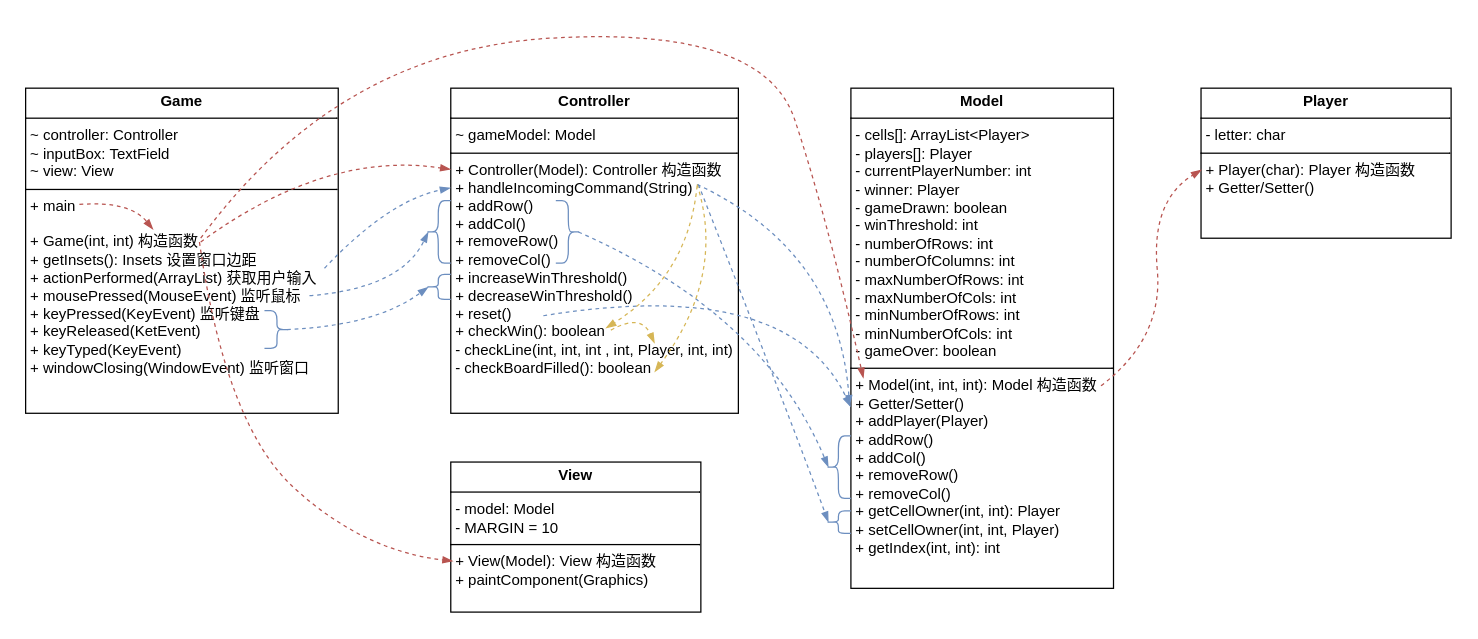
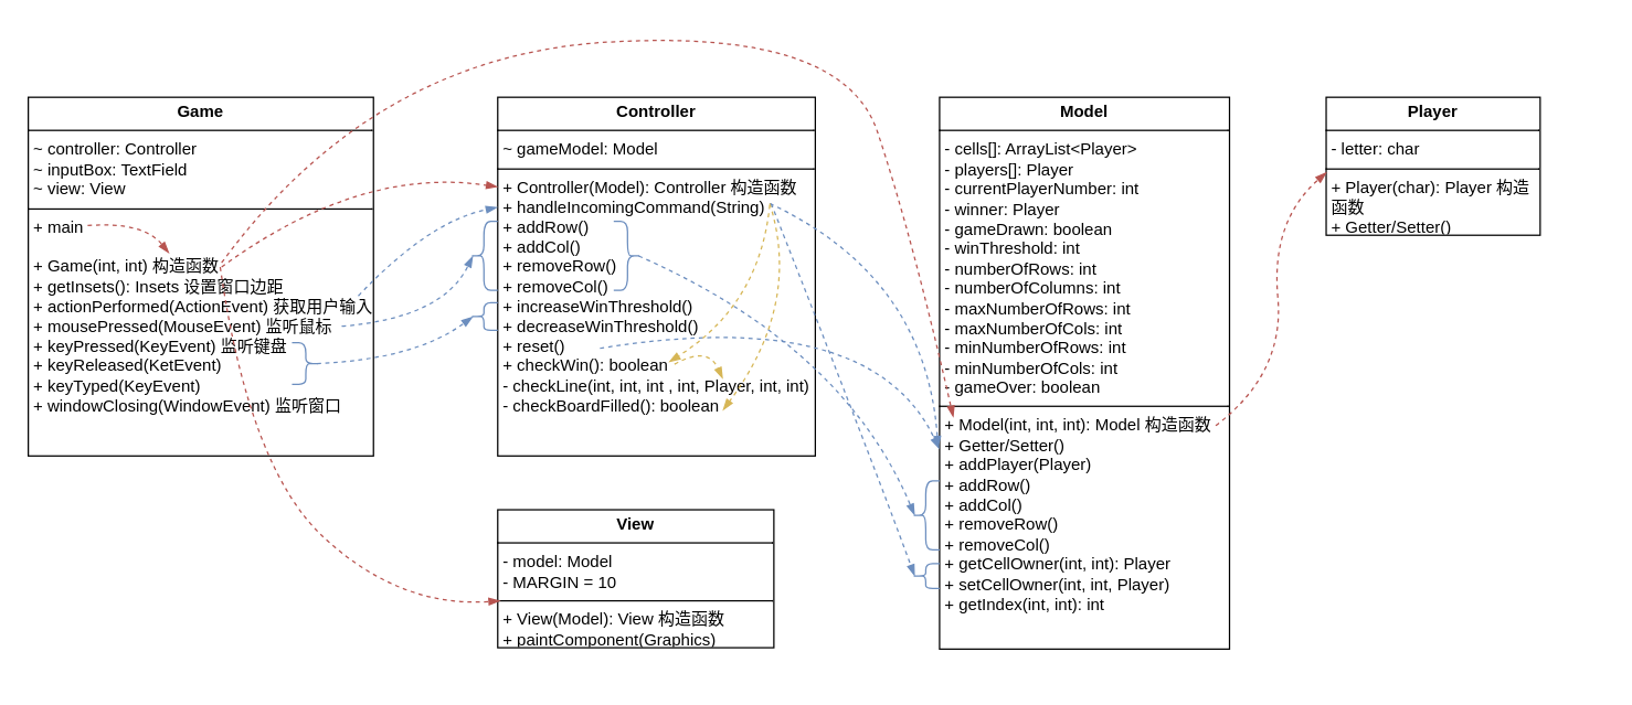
- <mxCell id="24" value="&lt;p style=&quot;margin:0px;margin-top:4px;text-align:center;&quot;&gt;&lt;b&gt;Player&lt;/b&gt;&lt;/p&gt;&lt;hr size=&quot;1&quot; style=&quot;border-style:solid;&quot;&gt;&lt;p style=&quot;margin:0px;margin-left:4px;&quot;&gt;- letter: char&lt;br&gt;&lt;/p&gt;&lt;hr size=&quot;1&quot; style=&quot;border-style:solid;&quot;&gt;&lt;p style=&quot;margin:0px;margin-left:4px;&quot;&gt;+ Player(char): Player 构造函数&lt;/p&gt;&lt;p style=&quot;margin:0px;margin-left:4px;&quot;&gt;+ Getter/Setter()&lt;/p&gt;" style="verticalAlign=top;align=left;overflow=fill;html=1;whiteSpace=wrap;" vertex="1" parent="1"><mxGeometry x="960" y="70" width="200" height="120" as="geometry" /></mxCell>
+ <mxCell id="24" value="&lt;p style=&quot;margin:0px;margin-top:4px;text-align:center;&quot;&gt;&lt;b&gt;Player&lt;/b&gt;&lt;/p&gt;&lt;hr size=&quot;1&quot; style=&quot;border-style:solid;&quot;&gt;&lt;p style=&quot;margin:0px;margin-left:4px;&quot;&gt;- letter: char&lt;br&gt;&lt;/p&gt;&lt;hr size=&quot;1&quot; style=&quot;border-style:solid;&quot;&gt;&lt;p style=&quot;margin:0px;margin-left:4px;&quot;&gt;+ Player(char): Player 构造函数&lt;/p&gt;&lt;p style=&quot;margin:0px;margin-left:4px;&quot;&gt;+ Getter/Setter()&lt;/p&gt;" style="verticalAlign=top;align=left;overflow=fill;html=1;whiteSpace=wrap;" vertex="1" parent="1"><mxGeometry x="960" y="70" width="155" height="100" as="geometry" /></mxCell>
- <mxCell id="4" value="&lt;p style=&quot;margin:0px;margin-top:4px;text-align:center;&quot;&gt;&lt;b&gt;Game&lt;/b&gt;&lt;/p&gt;&lt;hr size=&quot;1&quot; style=&quot;border-style:solid;&quot;&gt;&lt;p style=&quot;margin:0px;margin-left:4px;&quot;&gt;~ controller: Controller&lt;/p&gt;&lt;p style=&quot;margin:0px;margin-left:4px;&quot;&gt;~ inputBox: TextField&lt;/p&gt;&lt;p style=&quot;margin:0px;margin-left:4px;&quot;&gt;~ view: View&lt;/p&gt;&lt;hr size=&quot;1&quot; style=&quot;border-style:solid;&quot;&gt;&lt;p style=&quot;margin:0px;margin-left:4px;&quot;&gt;+ main&lt;/p&gt;&lt;p style=&quot;margin:0px;margin-left:4px;&quot;&gt;&lt;br&gt;&lt;/p&gt;&lt;p style=&quot;margin:0px;margin-left:4px;&quot;&gt;+ Game(int, int) 构造函数&lt;/p&gt;&lt;p style=&quot;margin:0px;margin-left:4px;&quot;&gt;+ getInsets(): Insets 设置窗口边距&lt;/p&gt;&lt;p style=&quot;margin:0px;margin-left:4px;&quot;&gt;+ actionPerformed(ArrayList) 获取用户输入&lt;/p&gt;&lt;p style=&quot;margin:0px;margin-left:4px;&quot;&gt;+ mousePressed(MouseEvent) 监听鼠标&lt;/p&gt;&lt;p style=&quot;margin:0px;margin-left:4px;&quot;&gt;+ keyPressed(KeyEvent) 监听键盘&lt;/p&gt;&lt;p style=&quot;margin:0px;margin-left:4px;&quot;&gt;+ keyReleased(KetEvent)&lt;/p&gt;&lt;p style=&quot;margin:0px;margin-left:4px;&quot;&gt;+ keyTyped(KeyEvent)&lt;/p&gt;&lt;p style=&quot;margin:0px;margin-left:4px;&quot;&gt;+ windowClosing(WindowEvent) 监听窗口&lt;/p&gt;&lt;p style=&quot;margin:0px;margin-left:4px;&quot;&gt;&lt;br&gt;&lt;/p&gt;" style="verticalAlign=top;align=left;overflow=fill;html=1;whiteSpace=wrap;" vertex="1" parent="1"><mxGeometry x="20" y="70" width="250" height="260" as="geometry" /></mxCell>
+ <mxCell id="4" value="&lt;p style=&quot;margin:0px;margin-top:4px;text-align:center;&quot;&gt;&lt;b&gt;Game&lt;/b&gt;&lt;/p&gt;&lt;hr size=&quot;1&quot; style=&quot;border-style:solid;&quot;&gt;&lt;p style=&quot;margin:0px;margin-left:4px;&quot;&gt;~ controller: Controller&lt;/p&gt;&lt;p style=&quot;margin:0px;margin-left:4px;&quot;&gt;~ inputBox: TextField&lt;/p&gt;&lt;p style=&quot;margin:0px;margin-left:4px;&quot;&gt;~ view: View&lt;/p&gt;&lt;hr size=&quot;1&quot; style=&quot;border-style:solid;&quot;&gt;&lt;p style=&quot;margin:0px;margin-left:4px;&quot;&gt;+ main&lt;/p&gt;&lt;p style=&quot;margin:0px;margin-left:4px;&quot;&gt;&lt;br&gt;&lt;/p&gt;&lt;p style=&quot;margin:0px;margin-left:4px;&quot;&gt;+ Game(int, int) 构造函数&lt;/p&gt;&lt;p style=&quot;margin:0px;margin-left:4px;&quot;&gt;+ getInsets(): Insets 设置窗口边距&lt;/p&gt;&lt;p style=&quot;margin:0px;margin-left:4px;&quot;&gt;+ actionPerformed(ActionEvent) 获取用户输入&lt;/p&gt;&lt;p style=&quot;margin:0px;margin-left:4px;&quot;&gt;+ mousePressed(MouseEvent) 监听鼠标&lt;/p&gt;&lt;p style=&quot;margin:0px;margin-left:4px;&quot;&gt;+ keyPressed(KeyEvent) 监听键盘&lt;/p&gt;&lt;p style=&quot;margin:0px;margin-left:4px;&quot;&gt;+ keyReleased(KetEvent)&lt;/p&gt;&lt;p style=&quot;margin:0px;margin-left:4px;&quot;&gt;+ keyTyped(KeyEvent)&lt;/p&gt;&lt;p style=&quot;margin:0px;margin-left:4px;&quot;&gt;+ windowClosing(WindowEvent) 监听窗口&lt;/p&gt;&lt;p style=&quot;margin:0px;margin-left:4px;&quot;&gt;&lt;br&gt;&lt;/p&gt;" style="verticalAlign=top;align=left;overflow=fill;html=1;whiteSpace=wrap;" vertex="1" parent="1"><mxGeometry x="20" y="70" width="250" height="260" as="geometry" /></mxCell>
- <mxCell id="5" value="&lt;p style=&quot;margin:0px;margin-top:4px;text-align:center;&quot;&gt;&lt;b&gt;View&lt;/b&gt;&lt;/p&gt;&lt;hr size=&quot;1&quot; style=&quot;border-style:solid;&quot;&gt;&lt;p style=&quot;margin:0px;margin-left:4px;&quot;&gt;- model: Model&lt;br&gt;&lt;/p&gt;&lt;p style=&quot;margin:0px;margin-left:4px;&quot;&gt;- MARGIN = 10&lt;/p&gt;&lt;hr size=&quot;1&quot; style=&quot;border-style:solid;&quot;&gt;&lt;p style=&quot;margin:0px;margin-left:4px;&quot;&gt;+ View(Model): View 构造函数&lt;/p&gt;&lt;p style=&quot;margin:0px;margin-left:4px;&quot;&gt;+ paintComponent(Graphics)&lt;/p&gt;" style="verticalAlign=top;align=left;overflow=fill;html=1;whiteSpace=wrap;" vertex="1" parent="1"><mxGeometry x="360" y="369" width="200" height="120" as="geometry" /></mxCell>
+ <mxCell id="5" value="&lt;p style=&quot;margin:0px;margin-top:4px;text-align:center;&quot;&gt;&lt;b&gt;View&lt;/b&gt;&lt;/p&gt;&lt;hr size=&quot;1&quot; style=&quot;border-style:solid;&quot;&gt;&lt;p style=&quot;margin:0px;margin-left:4px;&quot;&gt;- model: Model&lt;br&gt;&lt;/p&gt;&lt;p style=&quot;margin:0px;margin-left:4px;&quot;&gt;- MARGIN = 10&lt;/p&gt;&lt;hr size=&quot;1&quot; style=&quot;border-style:solid;&quot;&gt;&lt;p style=&quot;margin:0px;margin-left:4px;&quot;&gt;+ View(Model): View 构造函数&lt;/p&gt;&lt;p style=&quot;margin:0px;margin-left:4px;&quot;&gt;+ paintComponent(Graphics)&lt;/p&gt;" style="verticalAlign=top;align=left;overflow=fill;html=1;whiteSpace=wrap;" vertex="1" parent="1"><mxGeometry x="360" y="369" width="200" height="100" as="geometry" /></mxCell>
